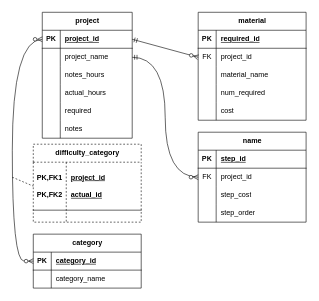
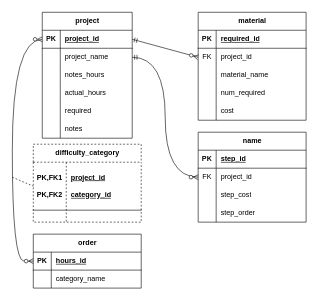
- <mxCell id="5" value="project_id&lt;div&gt;&lt;br&gt;&lt;/div&gt;&lt;div&gt;actual_id&lt;/div&gt;" style="shape=partialRectangle;connectable=0;fillColor=none;top=0;left=0;bottom=0;right=0;align=left;spacingLeft=6;fontStyle=5;overflow=hidden;whiteSpace=wrap;html=1;dashed=1;" parent="3" vertex="1"><mxGeometry x="55" width="125" height="80" as="geometry"><mxRectangle width="125" height="80" as="alternateBounds" /></mxGeometry></mxCell>
+ <mxCell id="5" value="project_id&lt;div&gt;&lt;br&gt;&lt;/div&gt;&lt;div&gt;category_id&lt;/div&gt;" style="shape=partialRectangle;connectable=0;fillColor=none;top=0;left=0;bottom=0;right=0;align=left;spacingLeft=6;fontStyle=5;overflow=hidden;whiteSpace=wrap;html=1;dashed=1;" parent="3" vertex="1"><mxGeometry x="55" width="125" height="80" as="geometry"><mxRectangle width="125" height="80" as="alternateBounds" /></mxGeometry></mxCell>
- <mxCell id="57" value="category" style="shape=table;startSize=30;container=1;collapsible=1;childLayout=tableLayout;fixedRows=1;rowLines=0;fontStyle=1;align=center;resizeLast=1;html=1;" parent="1" vertex="1"><mxGeometry x="55" y="390" width="180" height="90" as="geometry" /></mxCell>
+ <mxCell id="57" value="order" style="shape=table;startSize=30;container=1;collapsible=1;childLayout=tableLayout;fixedRows=1;rowLines=0;fontStyle=1;align=center;resizeLast=1;html=1;" parent="1" vertex="1"><mxGeometry x="55" y="390" width="180" height="90" as="geometry" /></mxCell>
- <mxCell id="60" value="category_id" style="shape=partialRectangle;connectable=0;fillColor=none;top=0;left=0;bottom=0;right=0;align=left;spacingLeft=6;fontStyle=5;overflow=hidden;whiteSpace=wrap;html=1;" parent="58" vertex="1"><mxGeometry x="30" width="150" height="30" as="geometry"><mxRectangle width="150" height="30" as="alternateBounds" /></mxGeometry></mxCell>
+ <mxCell id="60" value="hours_id" style="shape=partialRectangle;connectable=0;fillColor=none;top=0;left=0;bottom=0;right=0;align=left;spacingLeft=6;fontStyle=5;overflow=hidden;whiteSpace=wrap;html=1;" parent="58" vertex="1"><mxGeometry x="30" width="150" height="30" as="geometry"><mxRectangle width="150" height="30" as="alternateBounds" /></mxGeometry></mxCell>
